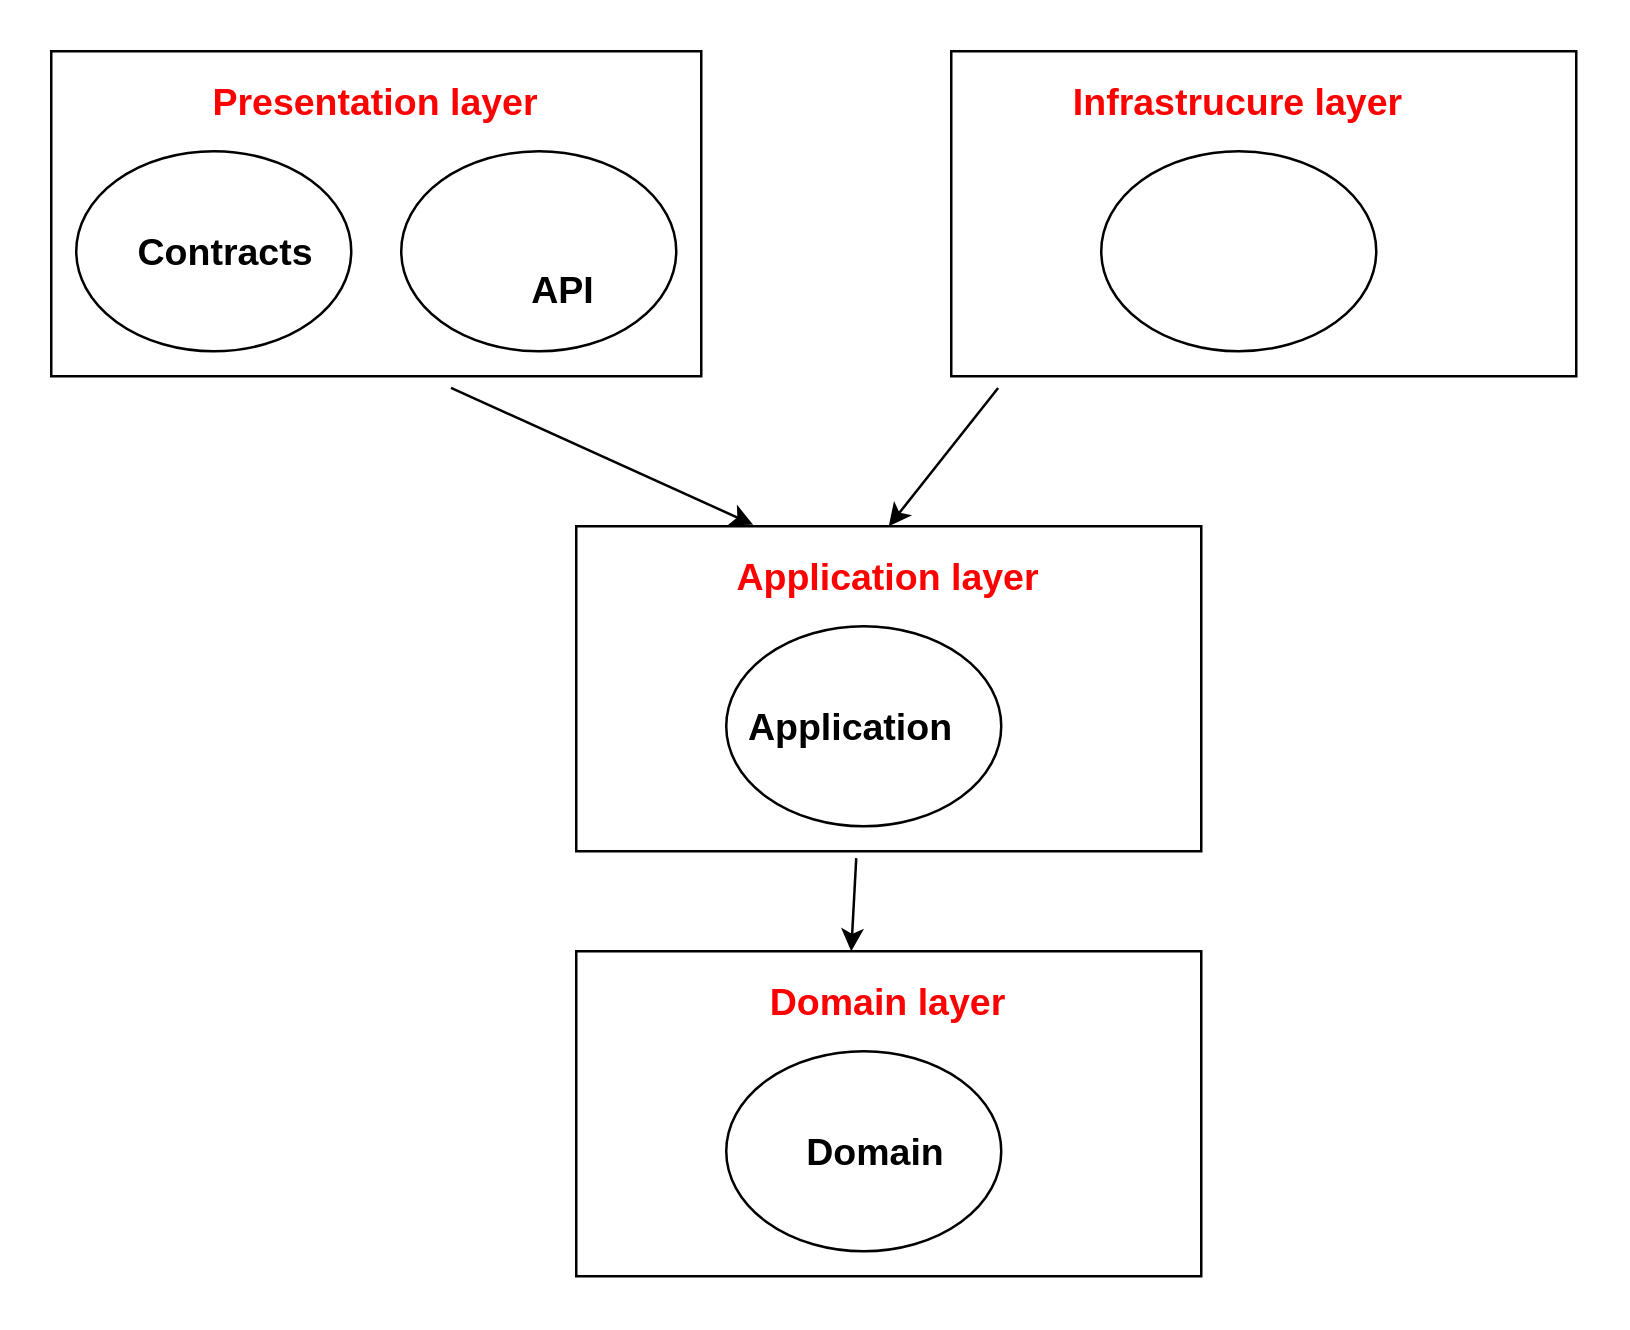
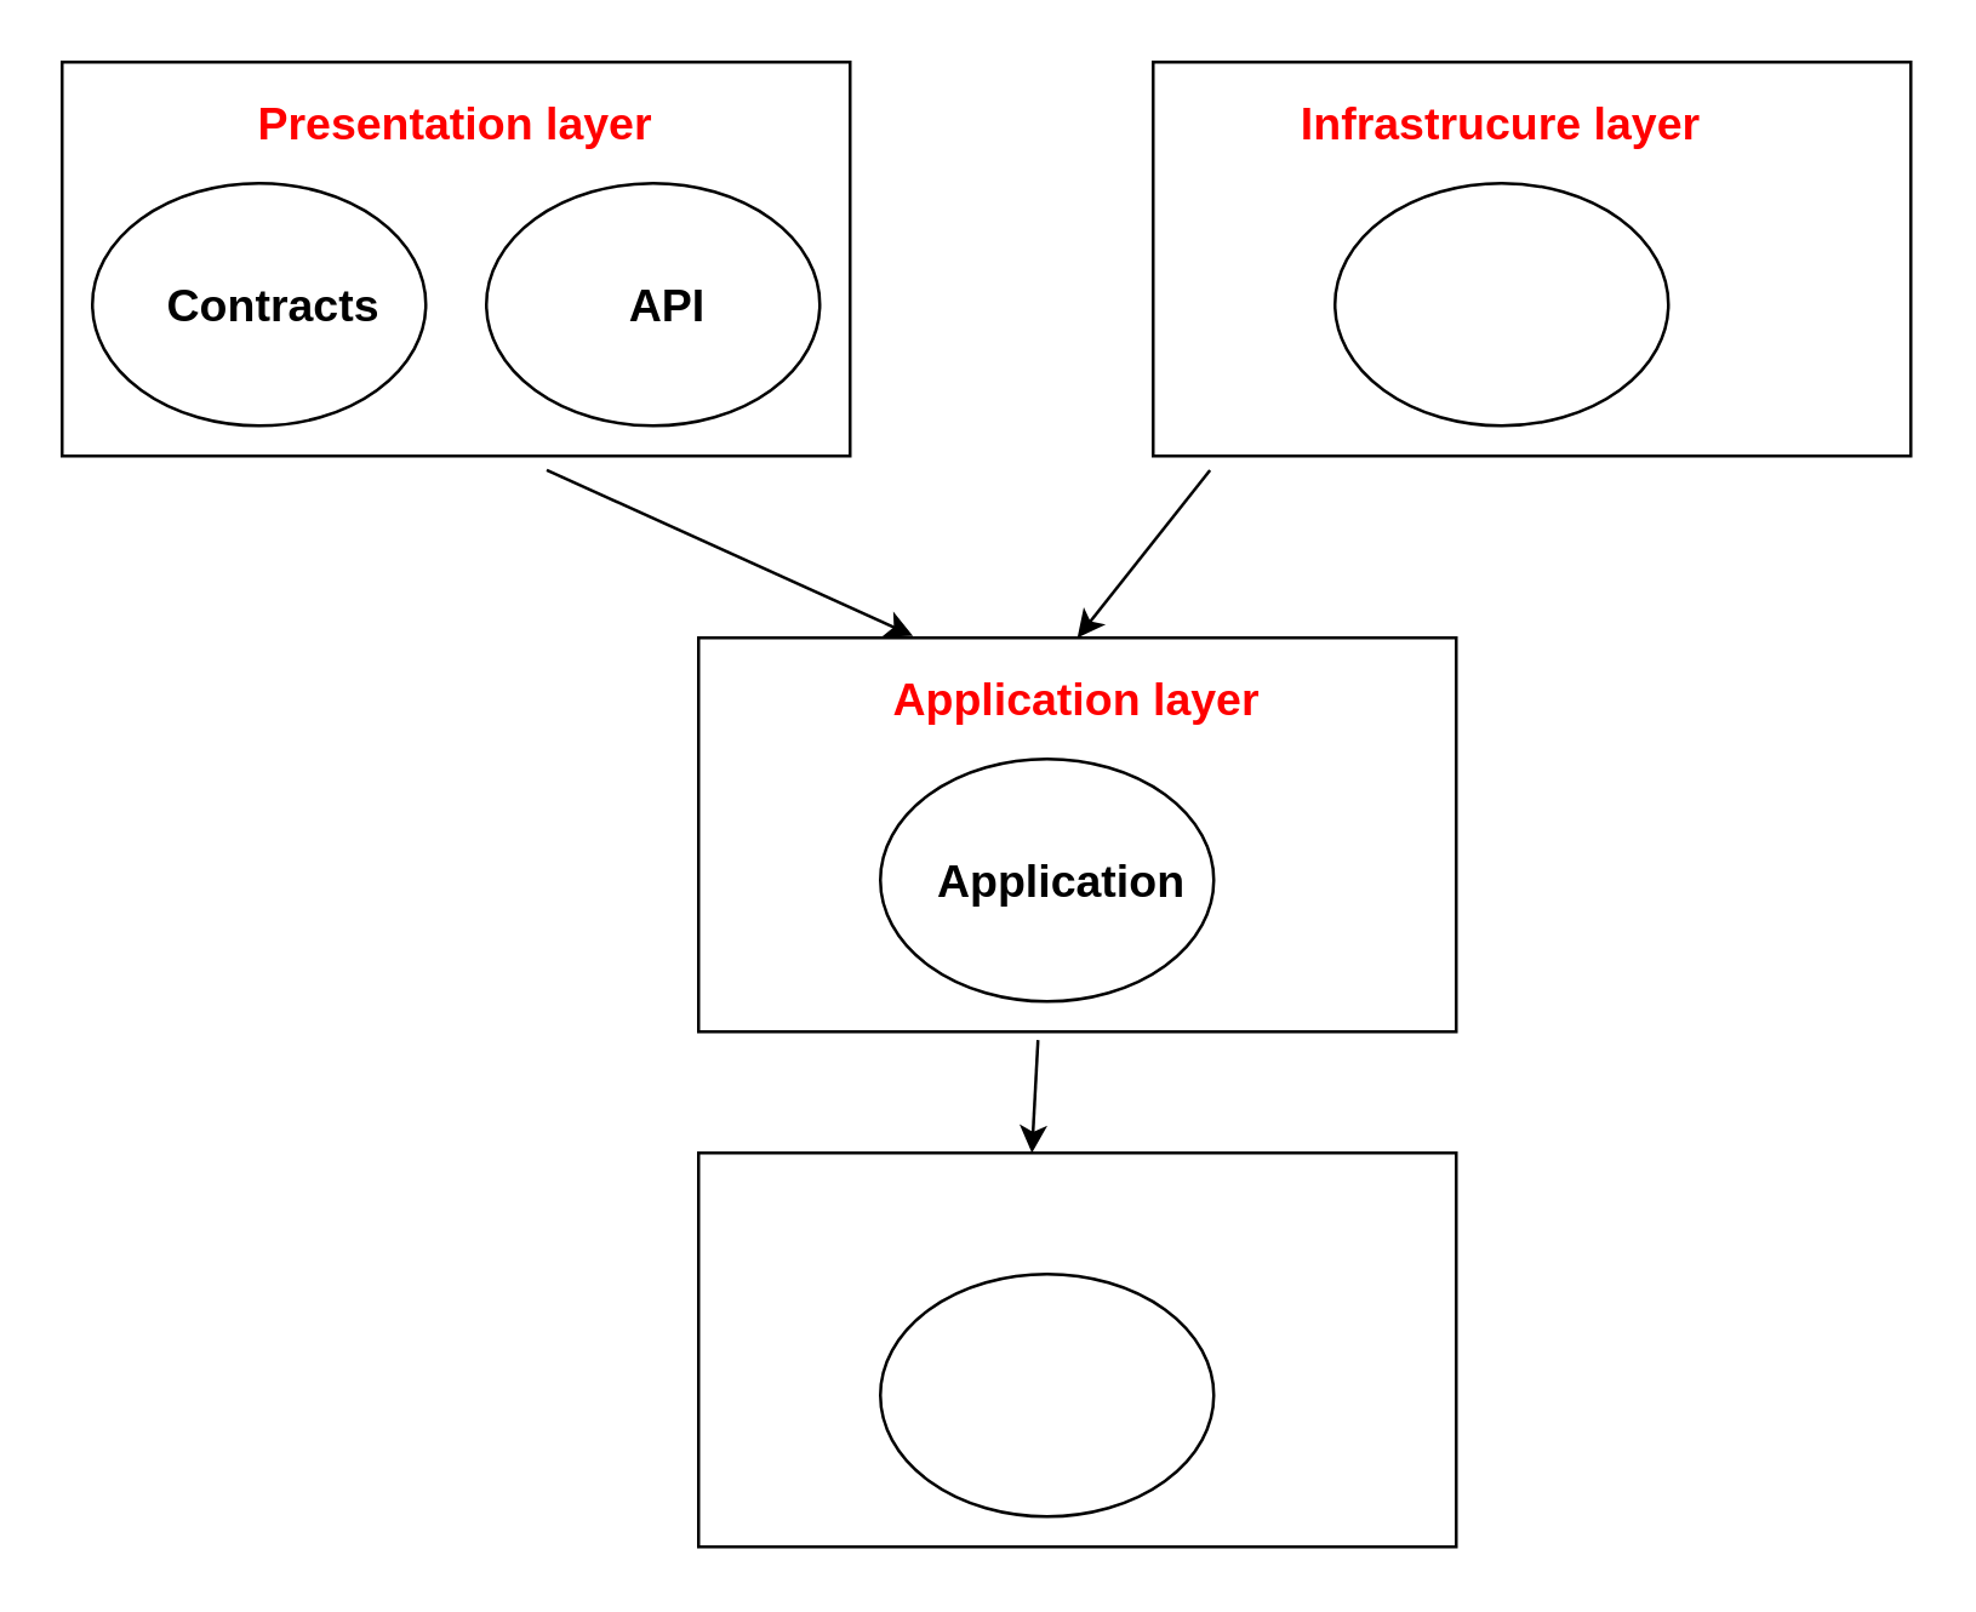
- <mxCell id="8" value="&lt;span style=&quot;font-size: 15px;&quot;&gt;&lt;b&gt;API&lt;/b&gt;&lt;/span&gt;" style="text;html=1;strokeColor=none;fillColor=none;align=center;verticalAlign=middle;whiteSpace=wrap;rounded=0;" vertex="1" parent="6"><mxGeometry x="30" y="37.5" width="70" height="35" as="geometry" /></mxCell>
+ <mxCell id="8" value="&lt;span style=&quot;font-size: 15px;&quot;&gt;&lt;b&gt;API&lt;/b&gt;&lt;/span&gt;" style="text;html=1;strokeColor=none;fillColor=none;align=center;verticalAlign=middle;whiteSpace=wrap;rounded=0;" vertex="1" parent="6"><mxGeometry x="25" y="22.5" width="70" height="35" as="geometry" /></mxCell>
- <mxCell id="15" value="&lt;span style=&quot;font-size: 15px;&quot;&gt;&lt;b&gt;Application&lt;/b&gt;&lt;/span&gt;" style="text;html=1;strokeColor=none;fillColor=none;align=center;verticalAlign=middle;whiteSpace=wrap;rounded=0;" vertex="1" parent="13"><mxGeometry x="15" y="22.5" width="70" height="35" as="geometry" /></mxCell>
+ <mxCell id="15" value="&lt;span style=&quot;font-size: 15px;&quot;&gt;&lt;b&gt;Application&lt;/b&gt;&lt;/span&gt;" style="text;html=1;strokeColor=none;fillColor=none;align=center;verticalAlign=middle;whiteSpace=wrap;rounded=0;" vertex="1" parent="13"><mxGeometry x="25" y="22.5" width="70" height="35" as="geometry" /></mxCell>
- <mxCell id="24" value="&lt;b style=&quot;&quot;&gt;&lt;font color=&quot;#ff0000&quot;&gt;Domain layer&lt;/font&gt;&lt;/b&gt;" style="text;html=1;strokeColor=none;fillColor=none;align=center;verticalAlign=middle;whiteSpace=wrap;rounded=0;fontSize=15;" vertex="1" parent="1"><mxGeometry x="280" y="380" width="150" height="40" as="geometry" /></mxCell>
- <mxCell id="19" value="&lt;span style=&quot;font-size: 15px;&quot;&gt;&lt;b&gt;Domain&lt;/b&gt;&lt;/span&gt;" style="text;html=1;strokeColor=none;fillColor=none;align=center;verticalAlign=middle;whiteSpace=wrap;rounded=0;" vertex="1" parent="17"><mxGeometry x="25" y="22.5" width="70" height="35" as="geometry" /></mxCell>
